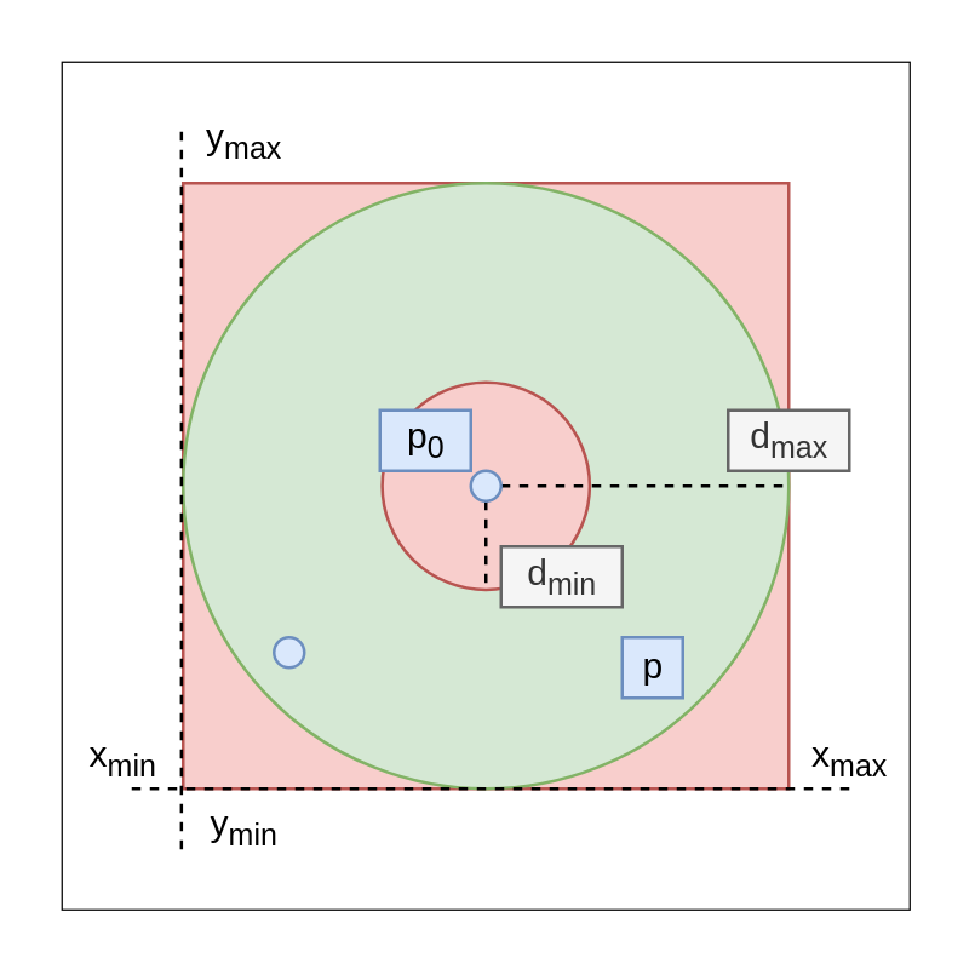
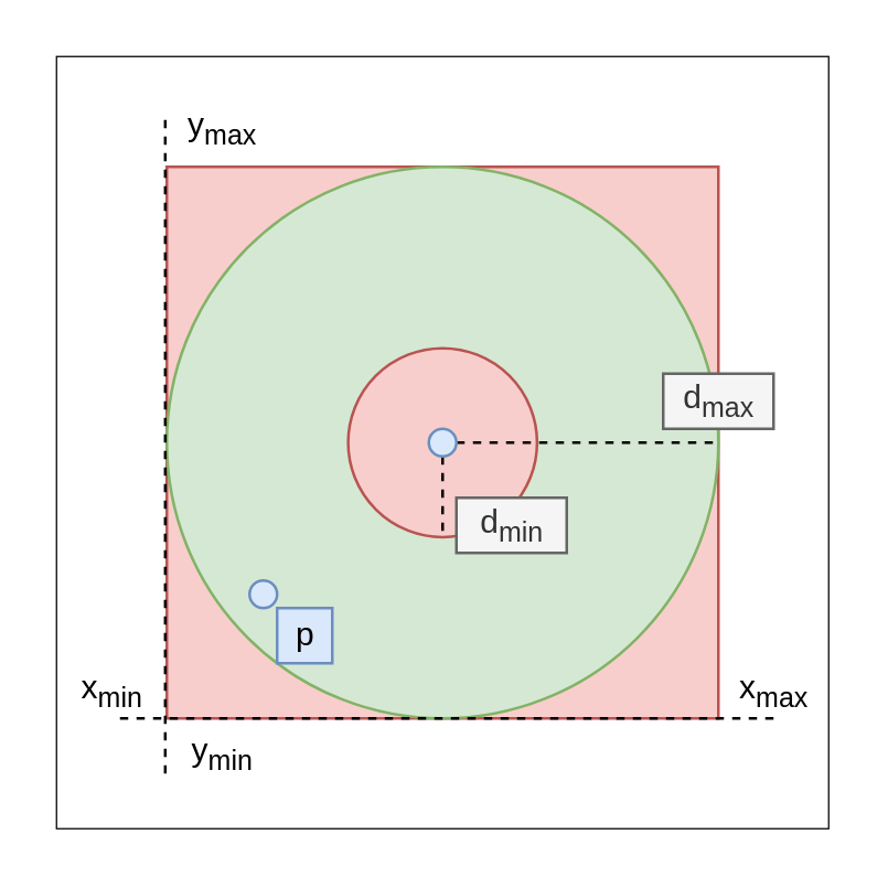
- <mxCell id="13" value="&lt;span style=&quot;font-size: 12px&quot;&gt;p&lt;/span&gt;&lt;sub&gt;0&lt;/sub&gt;" style="text;html=1;align=center;verticalAlign=middle;resizable=0;points=[];autosize=1;strokeColor=#6c8ebf;fillColor=#dae8fc;" parent="1" vertex="1"><mxGeometry x="125" y="135" width="30" height="20" as="geometry" /></mxCell>
- <mxCell id="12" value="p" style="text;html=1;align=center;verticalAlign=middle;resizable=0;points=[];autosize=1;strokeColor=#6c8ebf;fillColor=#dae8fc;" parent="1" vertex="1"><mxGeometry x="205" y="210" width="20" height="20" as="geometry" /></mxCell>
+ <mxCell id="12" value="p" style="text;html=1;align=center;verticalAlign=middle;resizable=0;points=[];autosize=1;strokeColor=#6c8ebf;fillColor=#dae8fc;" parent="1" vertex="1"><mxGeometry x="100" y="220" width="20" height="20" as="geometry" /></mxCell>
